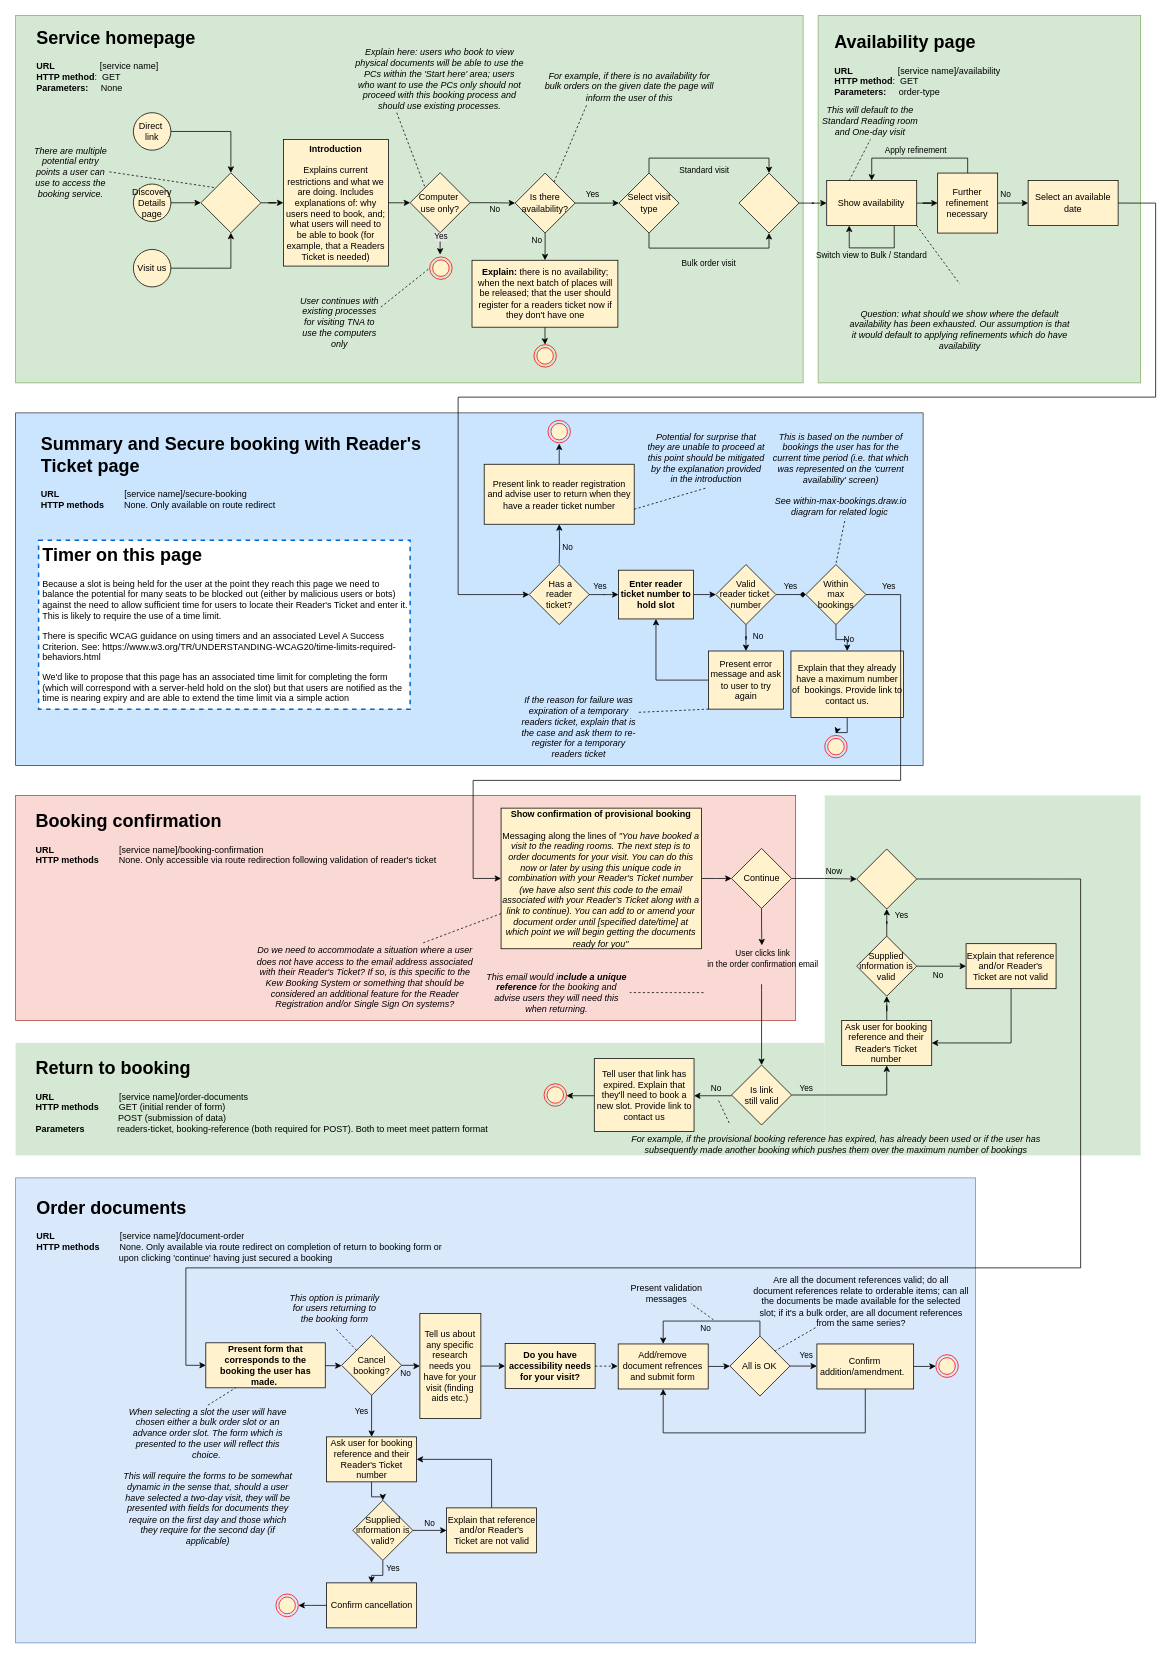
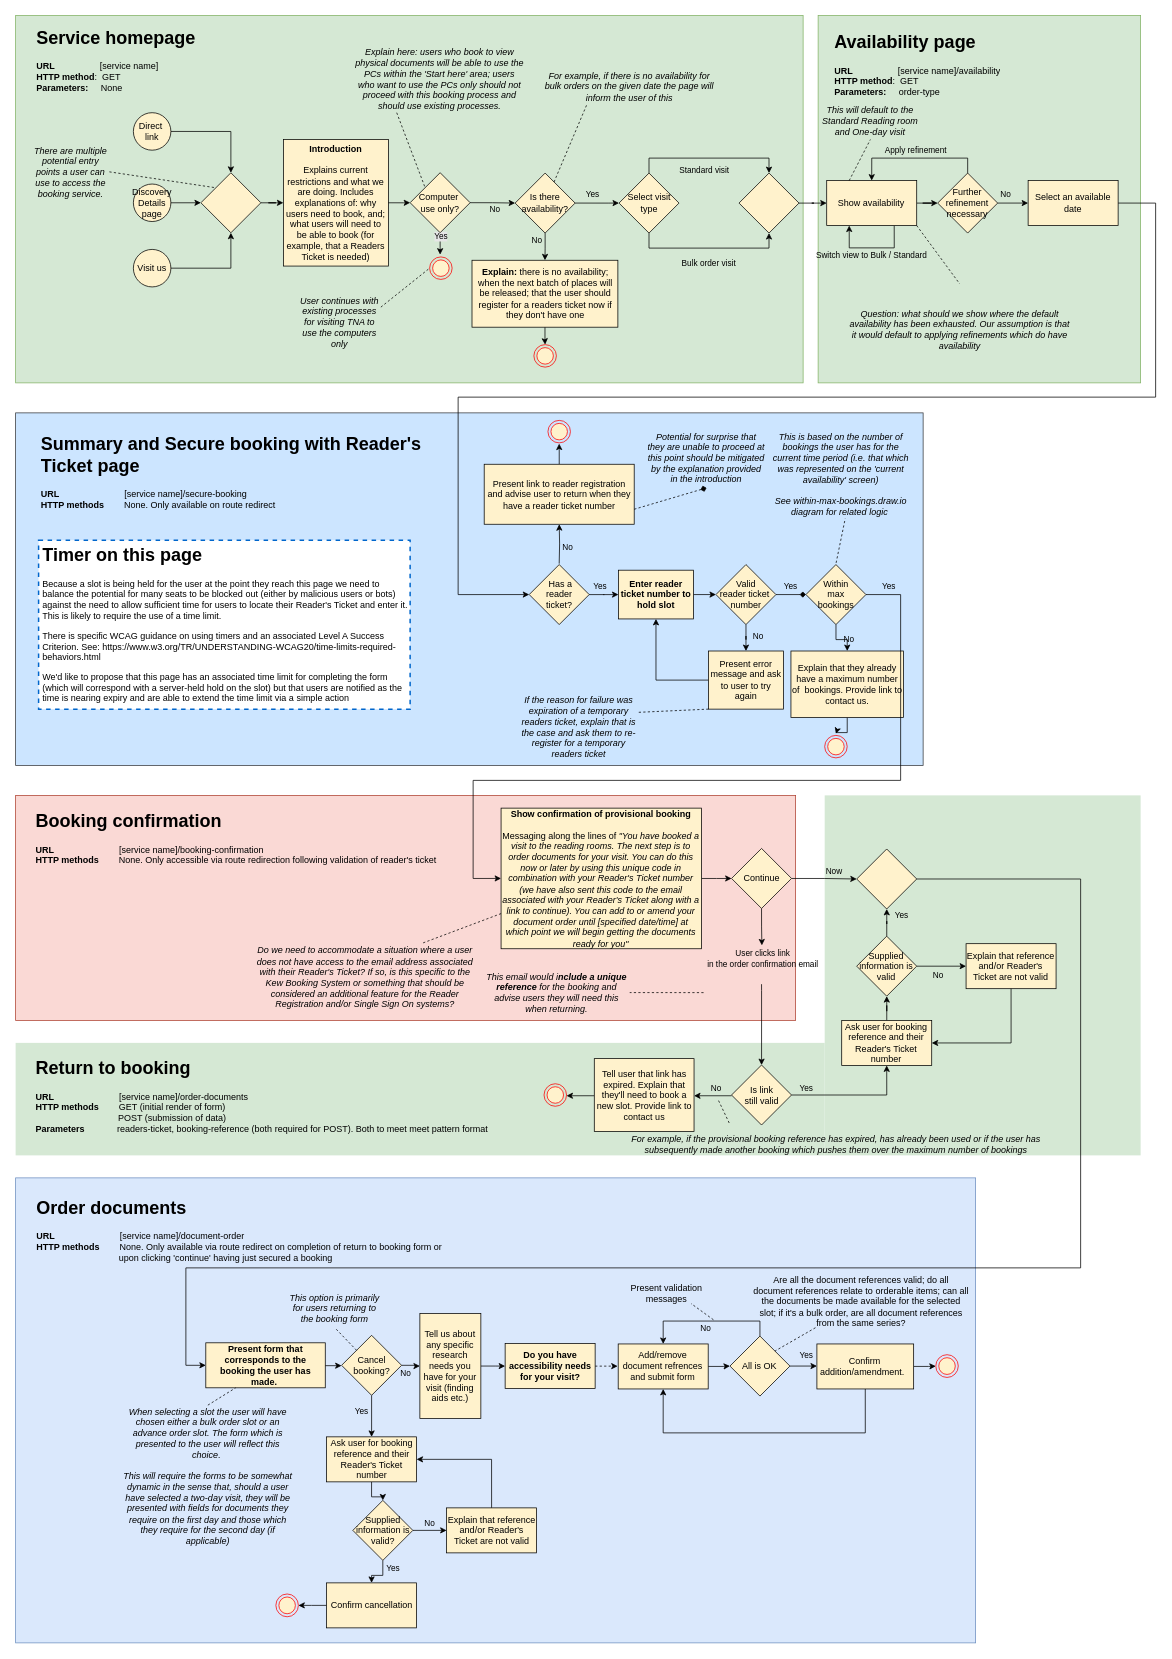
- <mxCell id="162" value="Further refinement necessary" style="whiteSpace=wrap;html=1;fillColor=#FFF2CC;rounded=0;" vertex="1" parent="1"><mxGeometry x="1249.38" y="230.25" width="80" height="80" as="geometry" /></mxCell>
+ <mxCell id="162" value="Further refinement necessary" style="rhombus;whiteSpace=wrap;html=1;fillColor=#FFF2CC;" vertex="1" parent="1"><mxGeometry x="1249.38" y="230.25" width="80" height="80" as="geometry" /></mxCell>
- <mxCell id="78" value="" style="endArrow=none;dashed=1;html=1;entryX=0.5;entryY=1;entryDx=0;entryDy=0;fillColor=#FFF2CC;exitX=1;exitY=0.75;exitDx=0;exitDy=0;" parent="1" source="20" target="77" edge="1"><mxGeometry width="50" height="50" relative="1" as="geometry"><mxPoint x="417.26" y="670" as="sourcePoint" /><mxPoint x="466.76" y="739.75" as="targetPoint" /></mxGeometry></mxCell>
+ <mxCell id="78" value="" style="endArrow=diamond;dashed=1;html=1;entryX=0.5;entryY=1;entryDx=0;entryDy=0;fillColor=#FFF2CC;exitX=1;exitY=0.75;exitDx=0;exitDy=0;" parent="1" source="20" target="77" edge="1"><mxGeometry width="50" height="50" relative="1" as="geometry"><mxPoint x="417.26" y="670" as="sourcePoint" /><mxPoint x="466.76" y="739.75" as="targetPoint" /></mxGeometry></mxCell>
